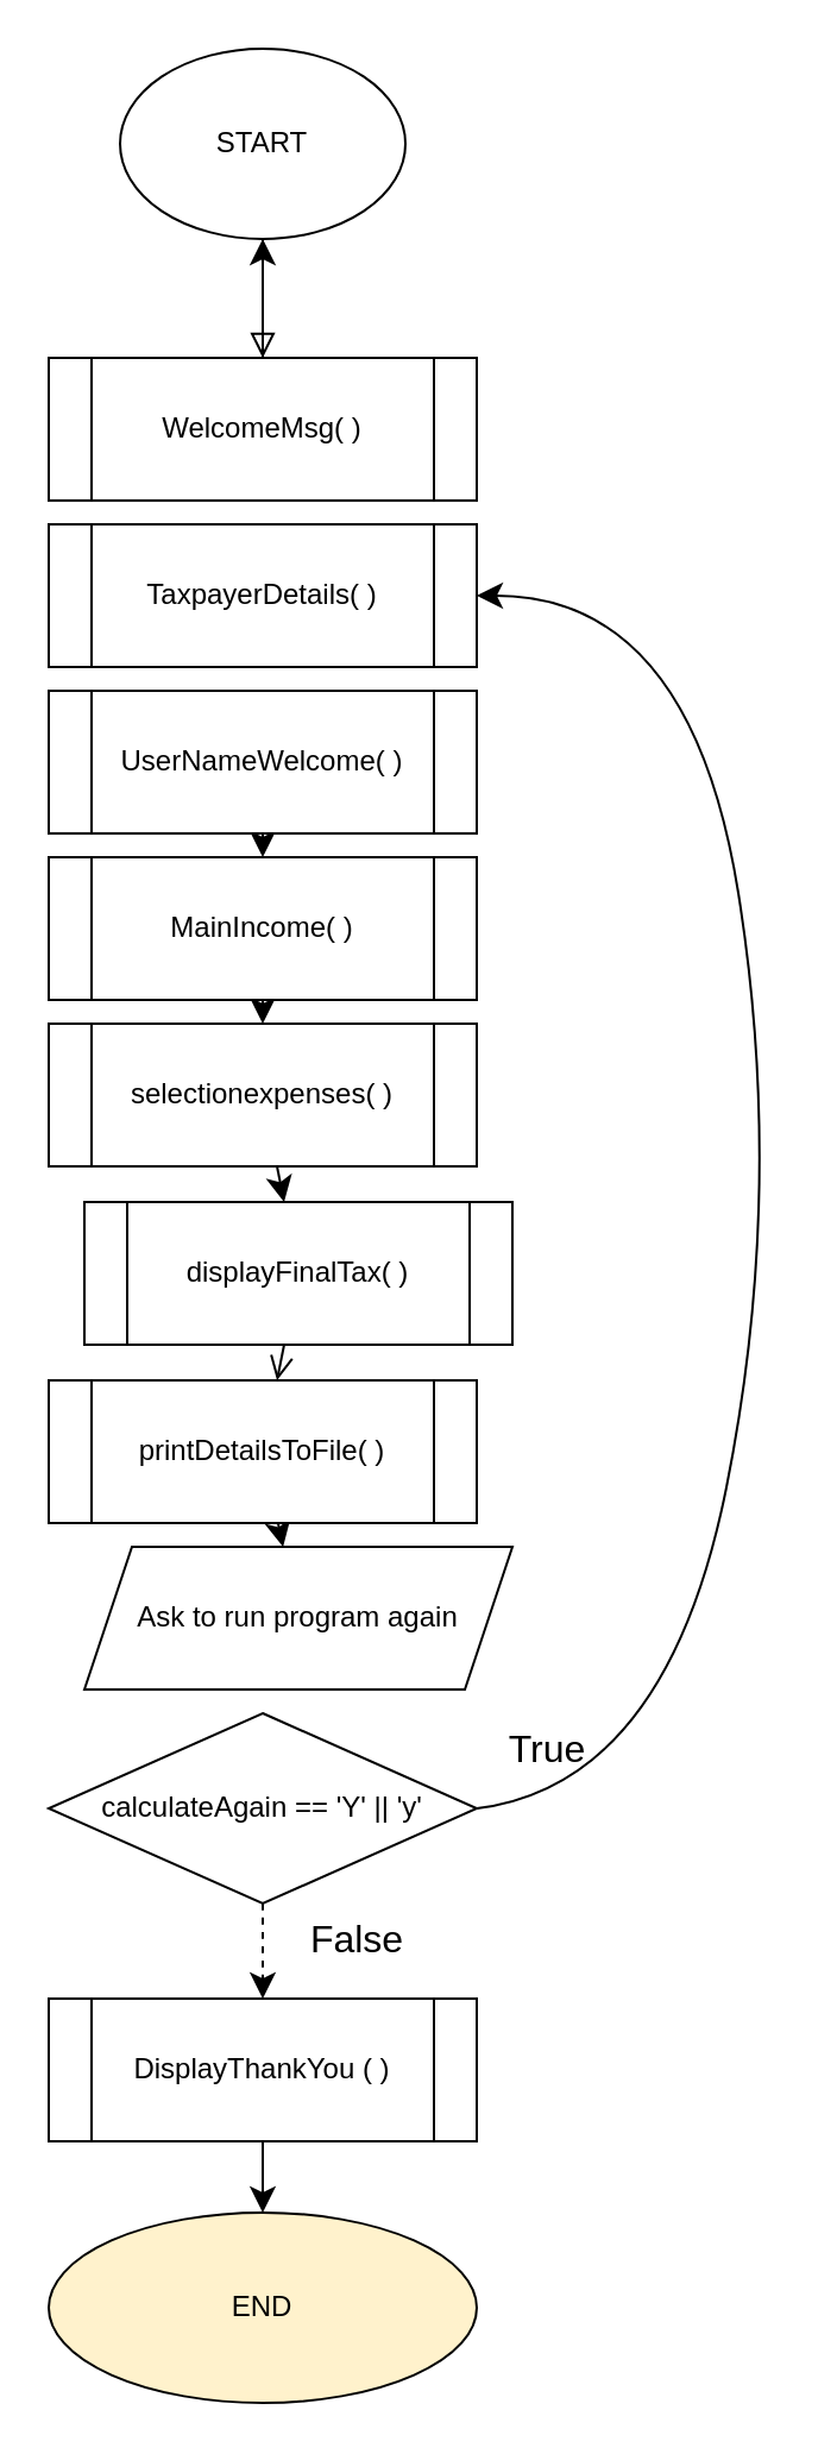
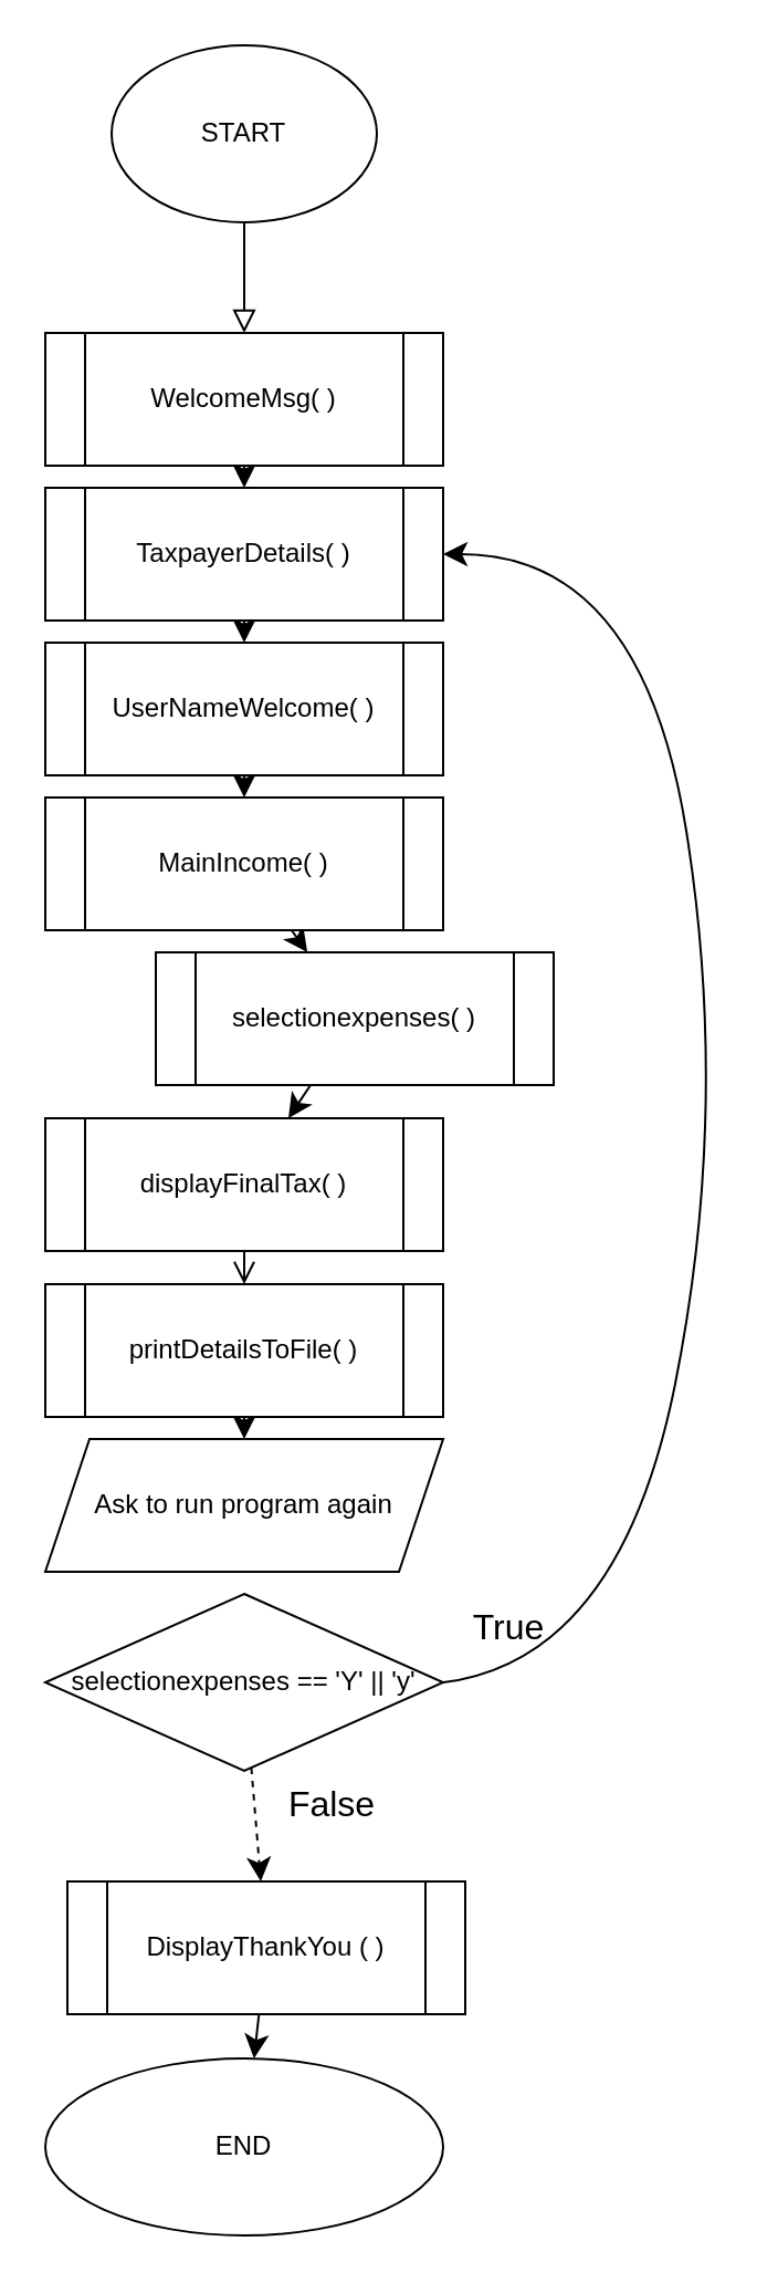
- <mxCell id="4" value="" style="edgeStyle=none;curved=1;rounded=0;orthogonalLoop=1;jettySize=auto;html=1;fontSize=12;startSize=8;endSize=8;labelBackgroundColor=none;fontColor=default;" edge="1" parent="1" source="5" target="3"><mxGeometry relative="1" as="geometry" /></mxCell>
+ <mxCell id="4" value="" style="edgeStyle=none;curved=1;rounded=0;orthogonalLoop=1;jettySize=auto;html=1;fontSize=12;startSize=8;endSize=8;labelBackgroundColor=none;fontColor=default;" edge="1" parent="1" source="5" target="7"><mxGeometry relative="1" as="geometry" /></mxCell>
+ <mxCell id="6" value="" style="edgeStyle=none;curved=1;rounded=0;orthogonalLoop=1;jettySize=auto;html=1;fontSize=12;startSize=8;endSize=8;labelBackgroundColor=none;fontColor=default;" edge="1" parent="1" source="7" target="9"><mxGeometry relative="1" as="geometry" /></mxCell>
- <mxCell id="13" value="selectionexpenses( )" style="shape=process;whiteSpace=wrap;html=1;backgroundOutline=1;rounded=0;labelBackgroundColor=none;" vertex="1" parent="1"><mxGeometry x="20" y="430" width="180" height="60" as="geometry" /></mxCell>
+ <mxCell id="13" value="selectionexpenses( )" style="shape=process;whiteSpace=wrap;html=1;backgroundOutline=1;rounded=0;labelBackgroundColor=none;" vertex="1" parent="1"><mxGeometry x="70" y="430" width="180" height="60" as="geometry" /></mxCell>
- <mxCell id="15" value="displayFinalTax( )" style="shape=process;whiteSpace=wrap;html=1;backgroundOutline=1;rounded=0;labelBackgroundColor=none;" vertex="1" parent="1"><mxGeometry x="35" y="505" width="180" height="60" as="geometry" /></mxCell>
+ <mxCell id="15" value="displayFinalTax( )" style="shape=process;whiteSpace=wrap;html=1;backgroundOutline=1;rounded=0;labelBackgroundColor=none;" vertex="1" parent="1"><mxGeometry x="20" y="505" width="180" height="60" as="geometry" /></mxCell>
- <mxCell id="18" value="Ask to run program again" style="shape=parallelogram;perimeter=parallelogramPerimeter;whiteSpace=wrap;html=1;fixedSize=1;rounded=0;labelBackgroundColor=none;" vertex="1" parent="1"><mxGeometry x="35" y="650" width="180" height="60" as="geometry" /></mxCell>
+ <mxCell id="18" value="Ask to run program again" style="shape=parallelogram;perimeter=parallelogramPerimeter;whiteSpace=wrap;html=1;fixedSize=1;rounded=0;labelBackgroundColor=none;" vertex="1" parent="1"><mxGeometry x="20" y="650" width="180" height="60" as="geometry" /></mxCell>
- <mxCell id="20" value="calculateAgain == 'Y' || 'y'" style="rhombus;whiteSpace=wrap;html=1;rounded=0;labelBackgroundColor=none;" vertex="1" parent="1"><mxGeometry x="20" y="720" width="180" height="80" as="geometry" /></mxCell>
+ <mxCell id="20" value="selectionexpenses == 'Y' || 'y'" style="rhombus;whiteSpace=wrap;html=1;rounded=0;labelBackgroundColor=none;" vertex="1" parent="1"><mxGeometry x="20" y="720" width="180" height="80" as="geometry" /></mxCell>
- <mxCell id="22" value="DisplayThankYou ( )" style="shape=process;whiteSpace=wrap;html=1;backgroundOutline=1;rounded=0;labelBackgroundColor=none;" vertex="1" parent="1"><mxGeometry x="20" y="840" width="180" height="60" as="geometry" /></mxCell>
+ <mxCell id="22" value="DisplayThankYou ( )" style="shape=process;whiteSpace=wrap;html=1;backgroundOutline=1;rounded=0;labelBackgroundColor=none;" vertex="1" parent="1"><mxGeometry x="30" y="850" width="180" height="60" as="geometry" /></mxCell>
- <mxCell id="23" value="END" style="ellipse;whiteSpace=wrap;html=1;rounded=0;labelBackgroundColor=none;fillColor=#fff2cc;" vertex="1" parent="1"><mxGeometry x="20" y="930" width="180" height="80" as="geometry" /></mxCell>
+ <mxCell id="23" value="END" style="ellipse;whiteSpace=wrap;html=1;rounded=0;labelBackgroundColor=none;" vertex="1" parent="1"><mxGeometry x="20" y="930" width="180" height="80" as="geometry" /></mxCell>
